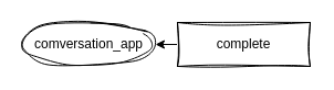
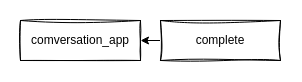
- <mxCell id="4" value="comversation_app" style="ellipse;whiteSpace=wrap;html=1;glass=0;sketch=1;curveFitting=1;jiggle=2;" vertex="1" parent="1"><mxGeometry x="20" y="20" width="120" height="40" as="geometry" /></mxCell>
+ <mxCell id="4" value="comversation_app" style="rounded=0;whiteSpace=wrap;html=1;glass=0;sketch=1;curveFitting=1;jiggle=2;" vertex="1" parent="1"><mxGeometry x="20" y="20" width="120" height="40" as="geometry" /></mxCell>
